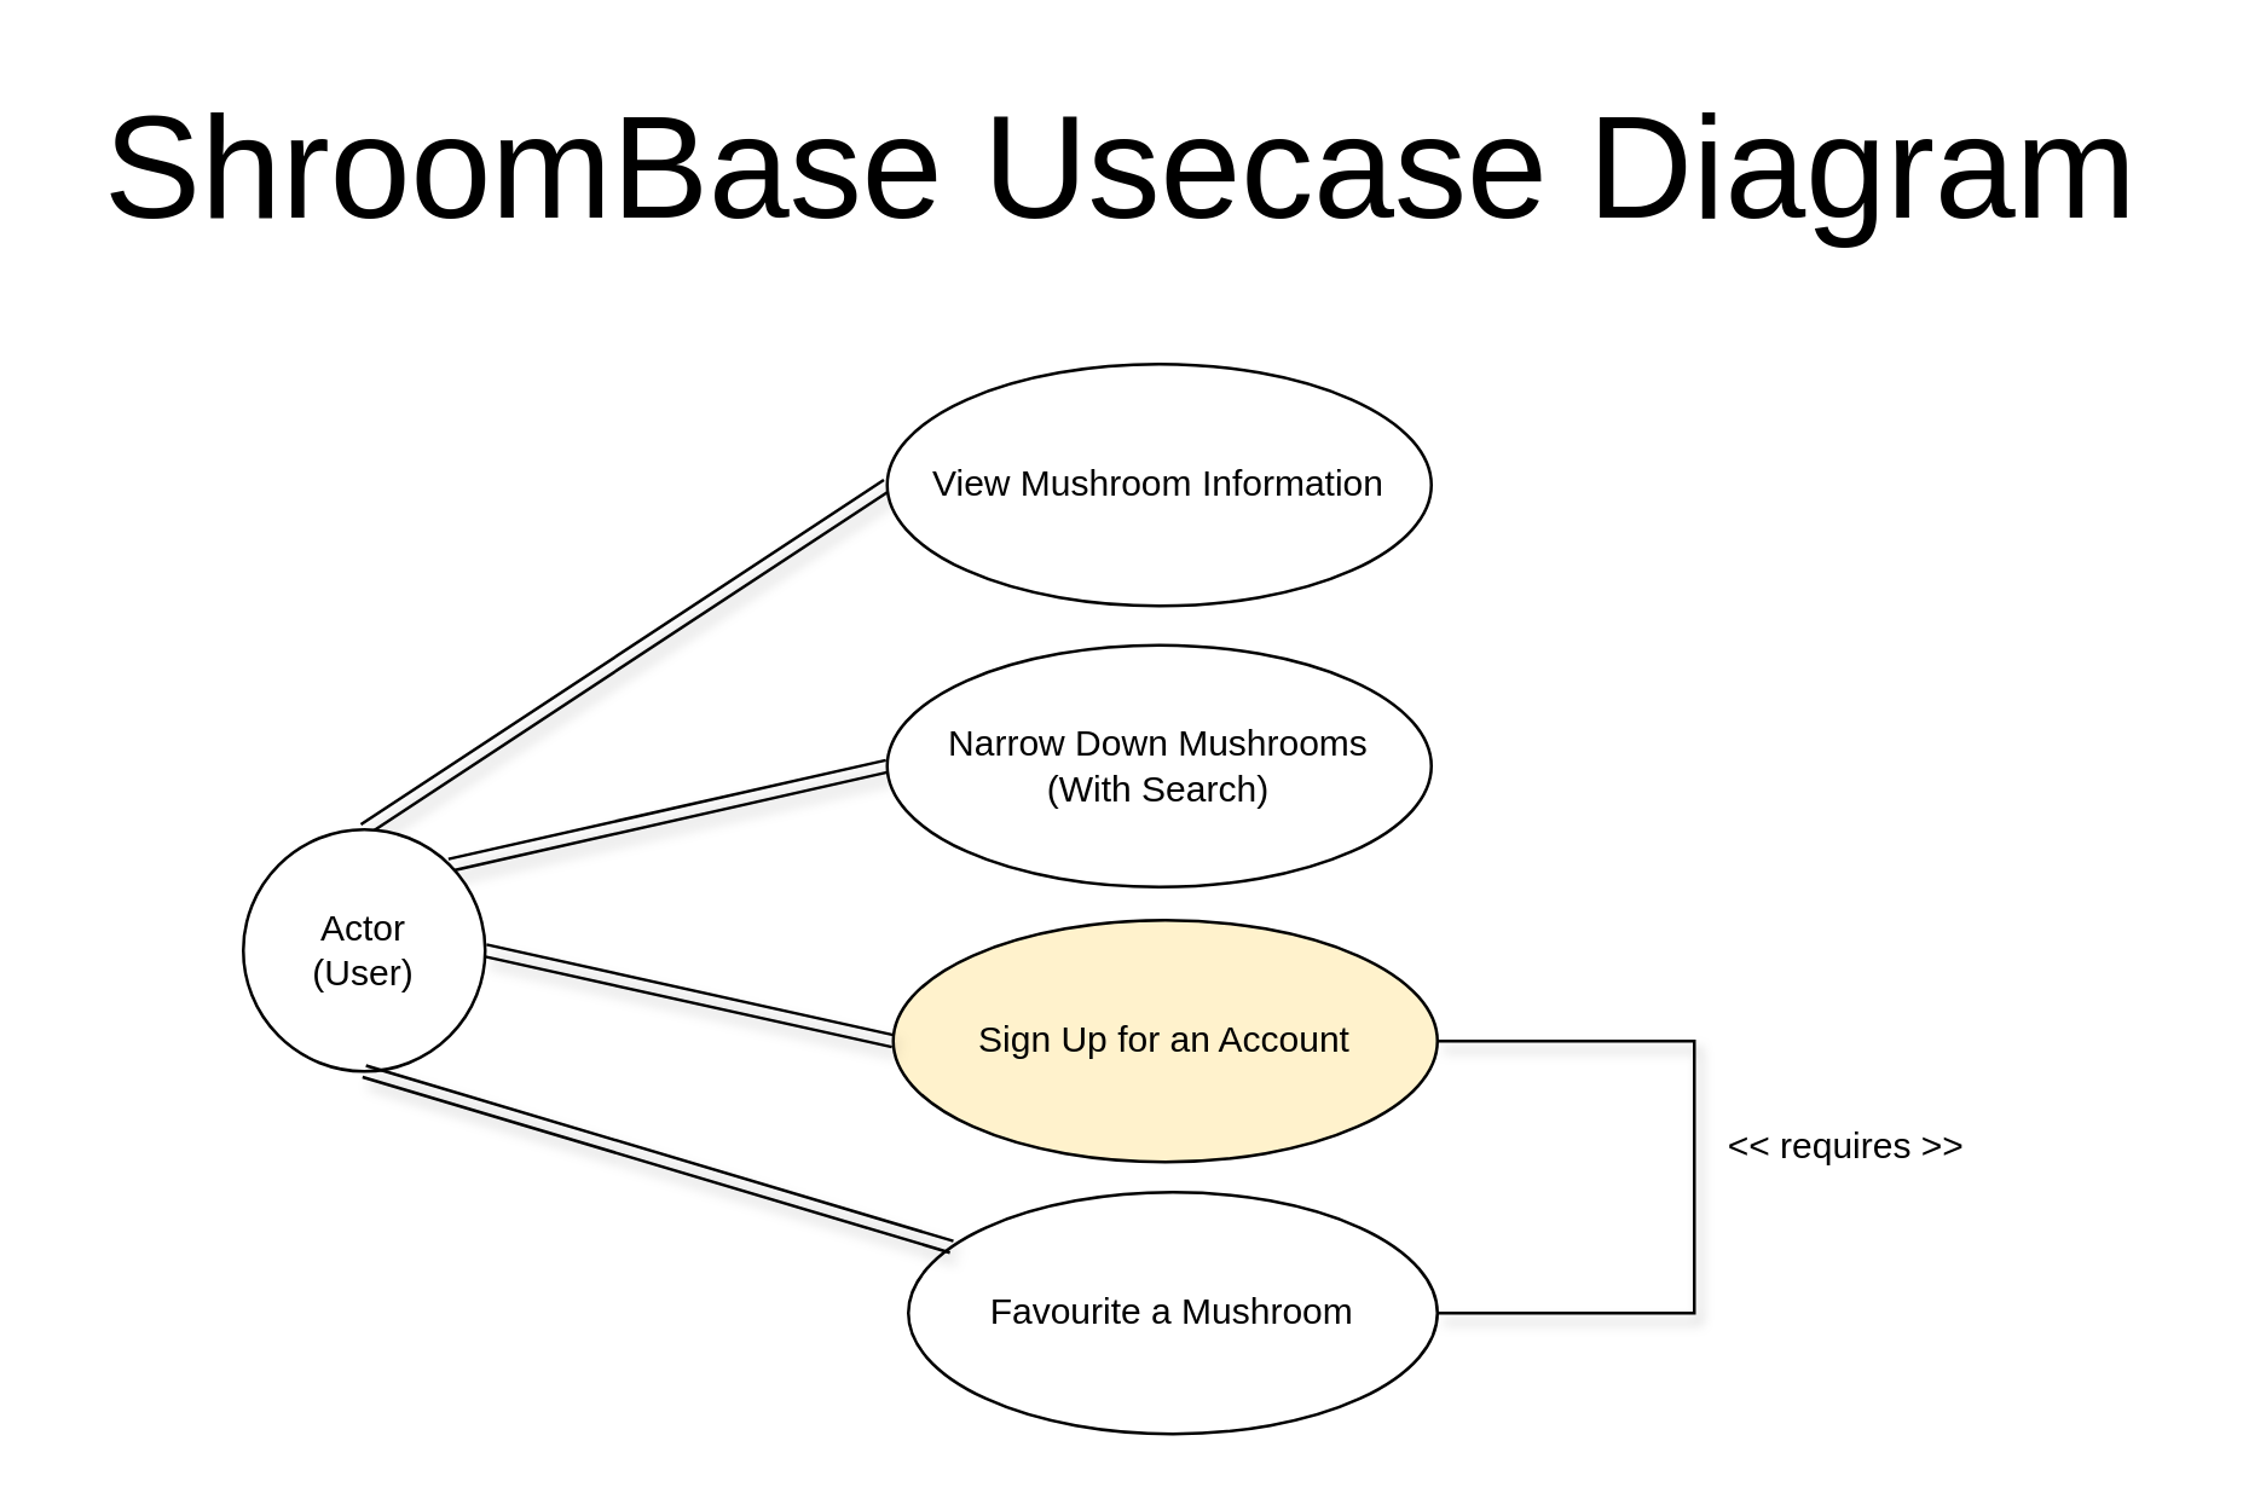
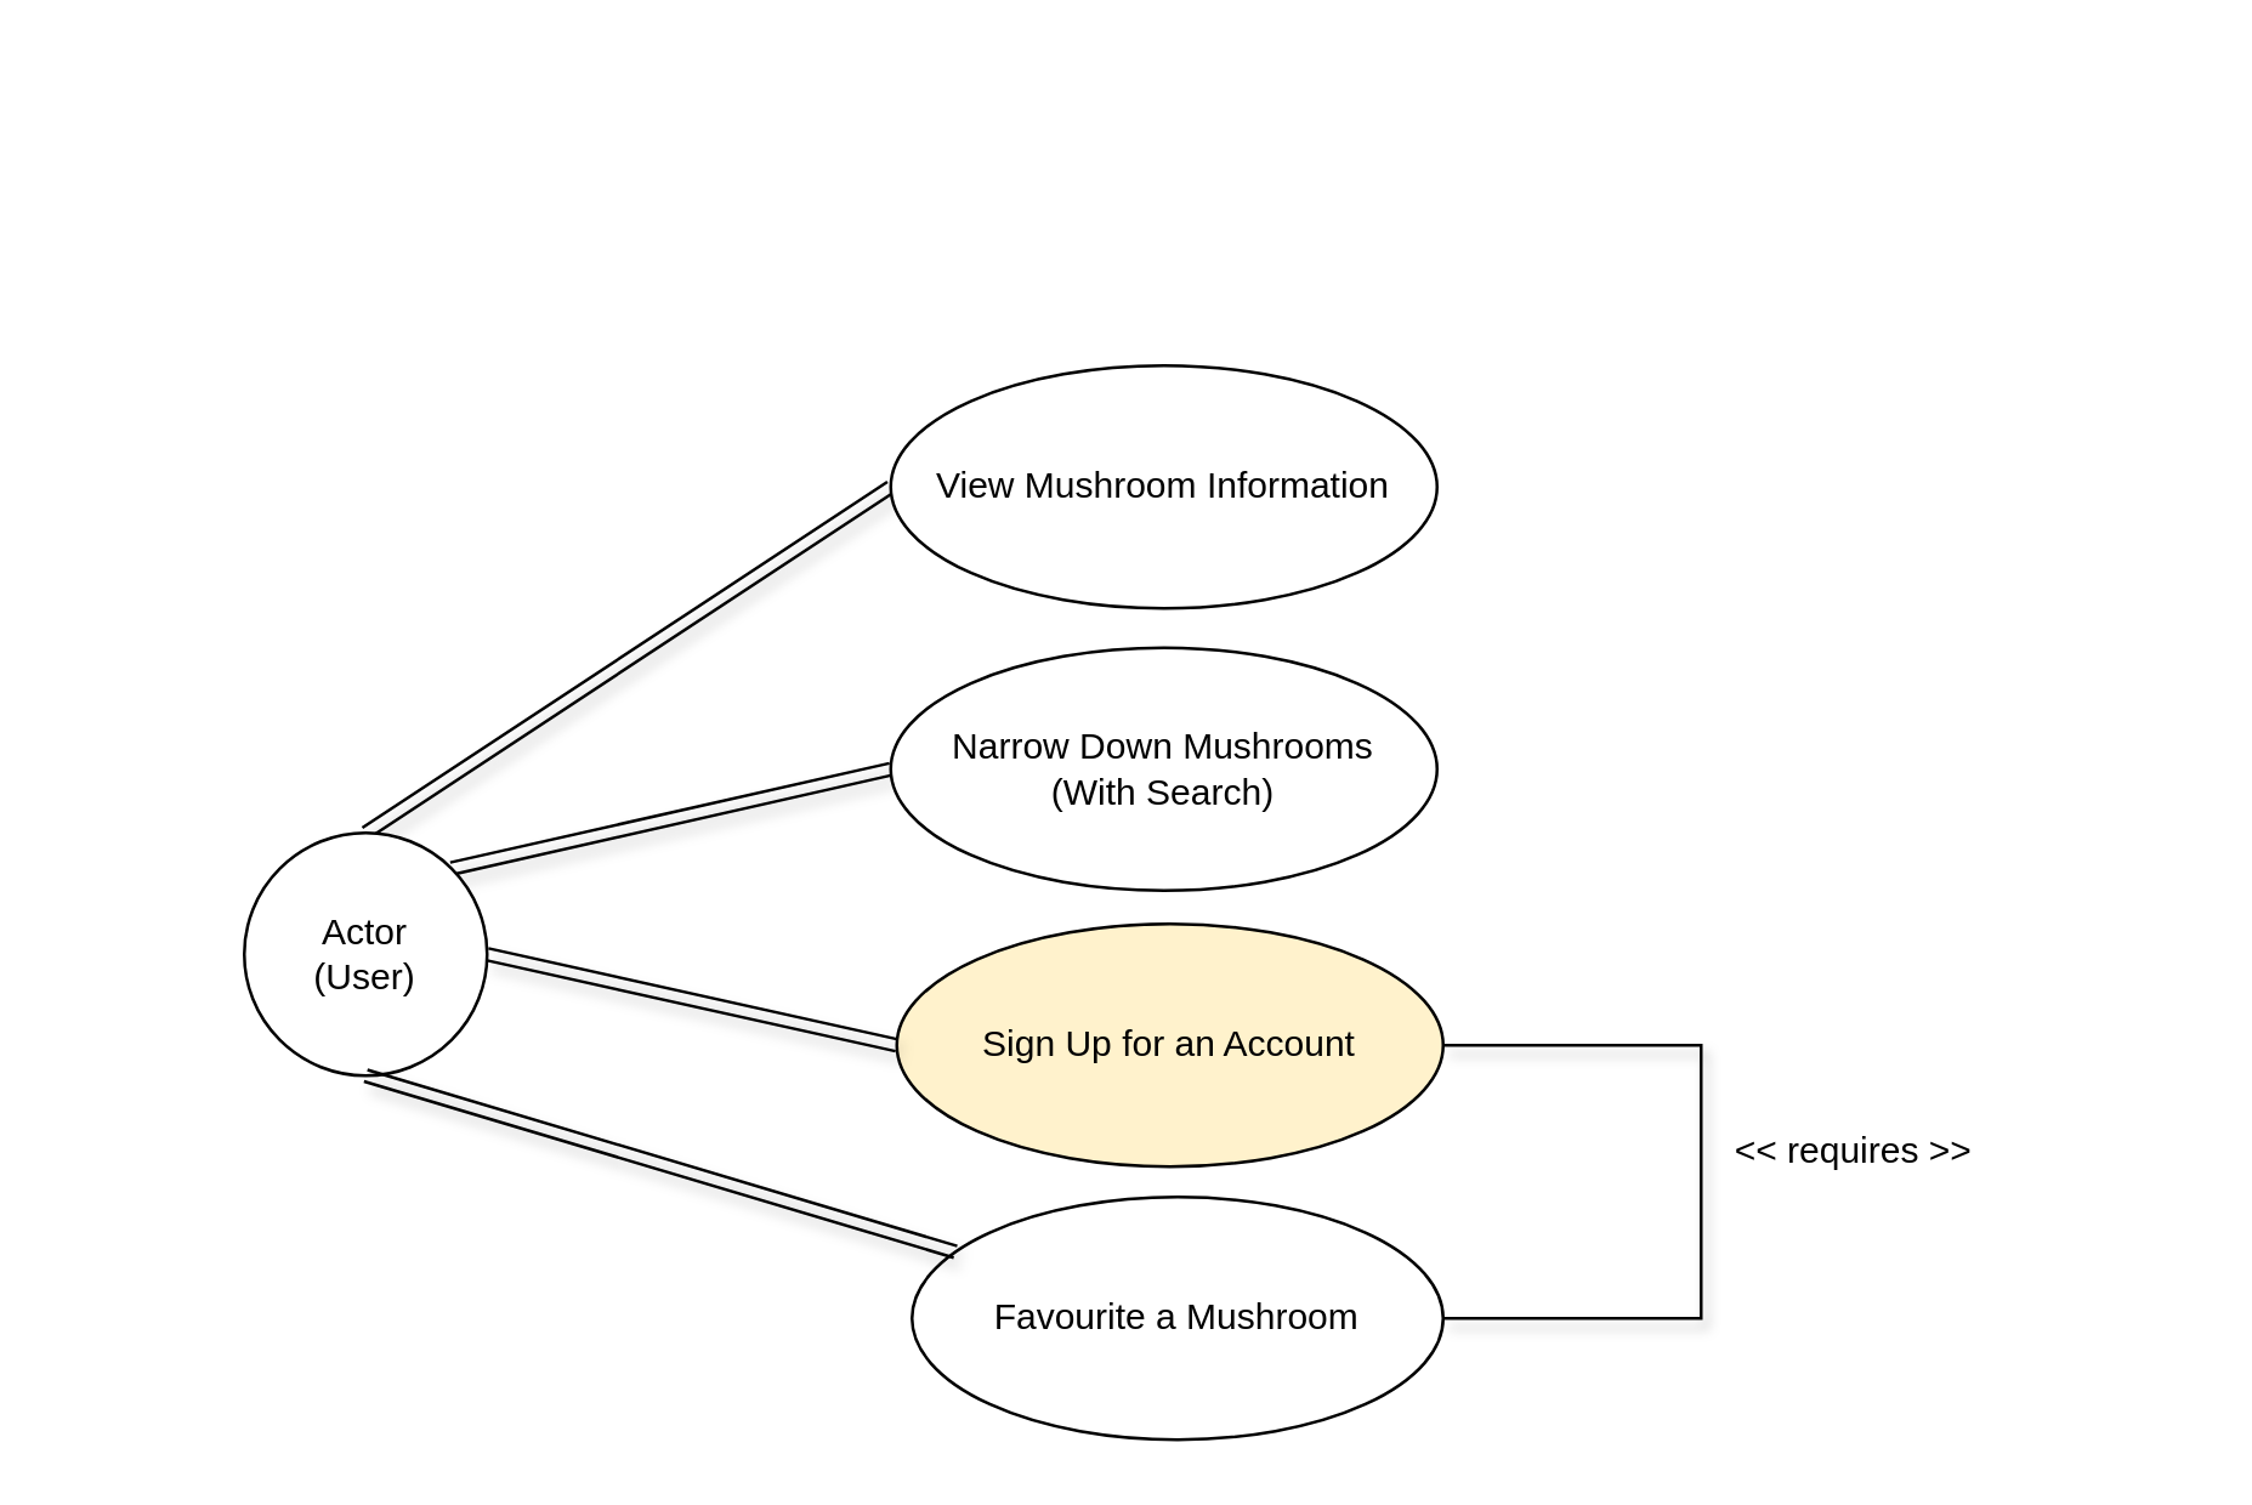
- <mxCell id="2" value="ShroomBase Usecase Diagram" style="text;html=1;align=center;verticalAlign=middle;resizable=0;points=[];autosize=1;strokeColor=none;fillColor=none;fontSize=48;" vertex="1" parent="1"><mxGeometry x="20" y="20" width="700" height="70" as="geometry" /></mxCell>
